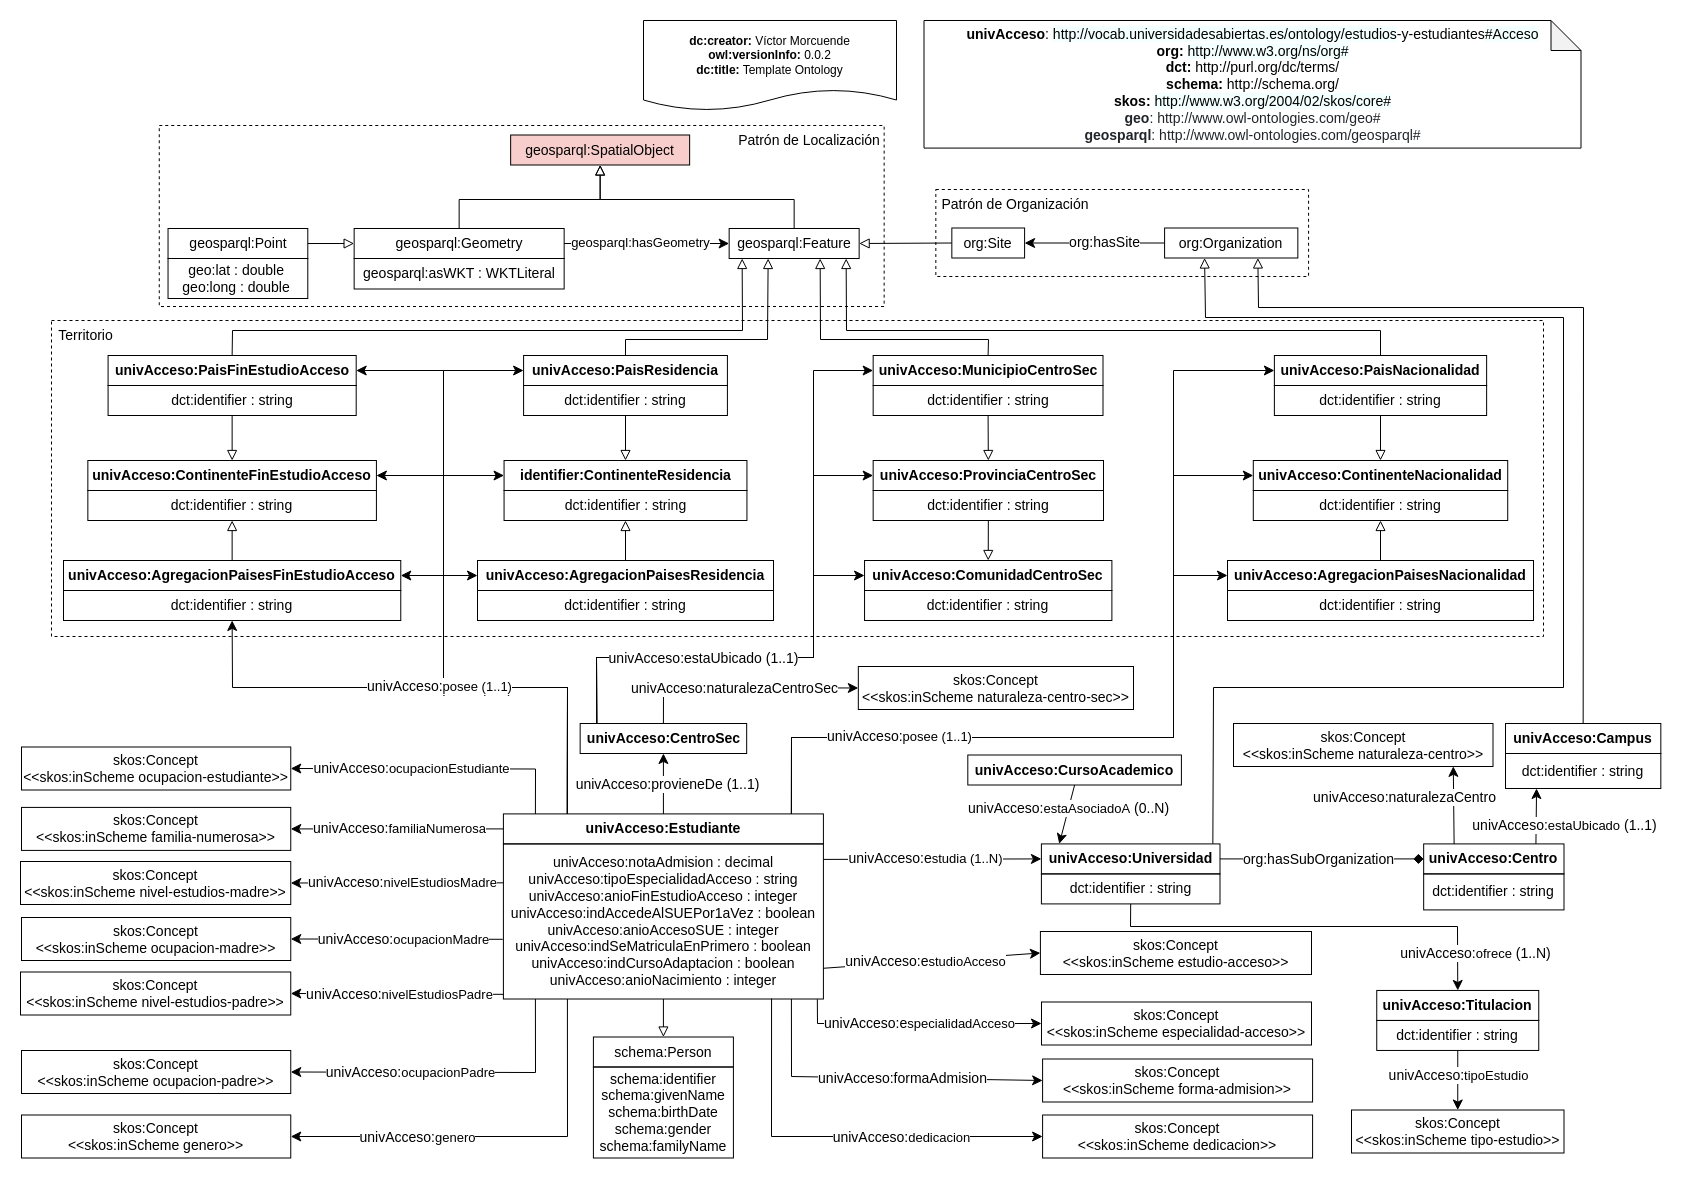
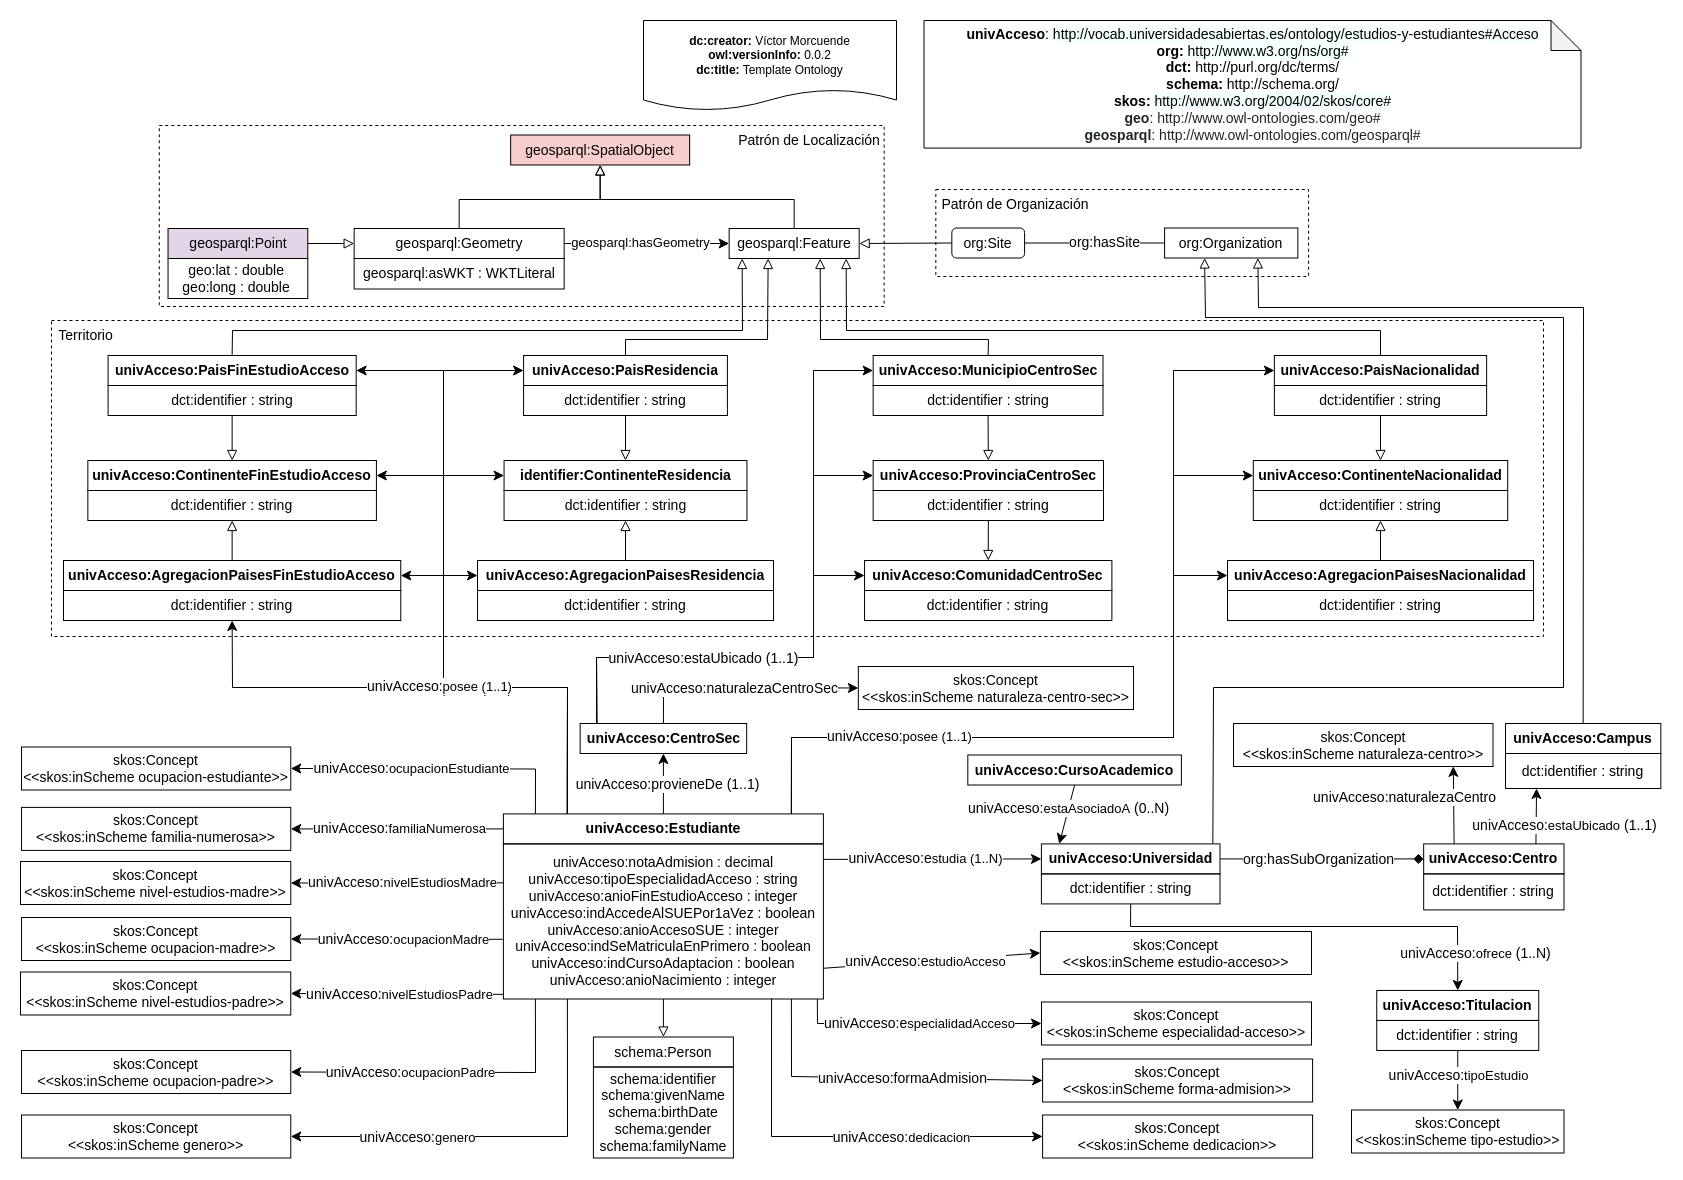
- <mxCell id="114" value="org:Site" style="rounded=0;whiteSpace=wrap;html=1;snapToPoint=1;points=[[0.1,0],[0.2,0],[0.3,0],[0.4,0],[0.5,0],[0.6,0],[0.7,0],[0.8,0],[0.9,0],[0,0.1],[0,0.3],[0,0.5],[0,0.7],[0,0.9],[0.1,1],[0.2,1],[0.3,1],[0.4,1],[0.5,1],[0.6,1],[0.7,1],[0.8,1],[0.9,1],[1,0.1],[1,0.3],[1,0.5],[1,0.7],[1,0.9]];fontFamily=Helvetica;fontSize=14;fillColor=none;" parent="1" vertex="1"><mxGeometry x="951.34" y="227.5" width="72.75" height="30" as="geometry" /></mxCell>
+ <mxCell id="114" value="org:Site" style="whiteSpace=wrap;html=1;snapToPoint=1;points=[[0.1,0],[0.2,0],[0.3,0],[0.4,0],[0.5,0],[0.6,0],[0.7,0],[0.8,0],[0.9,0],[0,0.1],[0,0.3],[0,0.5],[0,0.7],[0,0.9],[0.1,1],[0.2,1],[0.3,1],[0.4,1],[0.5,1],[0.6,1],[0.7,1],[0.8,1],[0.9,1],[1,0.1],[1,0.3],[1,0.5],[1,0.7],[1,0.9]];fontFamily=Helvetica;fontSize=14;fillColor=none;rounded=1;" parent="1" vertex="1"><mxGeometry x="951.34" y="227.5" width="72.75" height="30" as="geometry" /></mxCell>
- <mxCell id="116" value="" style="endArrow=classic;html=1;exitX=0;exitY=0.5;exitDx=0;exitDy=0;entryX=1;entryY=0.5;entryDx=0;entryDy=0;endSize=8;arcSize=0;rounded=0;fontFamily=Helvetica;fontSize=14;" parent="1" source="115" target="114" edge="1"><mxGeometry width="50" height="50" relative="1" as="geometry"><mxPoint x="1028.84" y="430.5" as="sourcePoint" /><mxPoint x="1028.84" y="500.5" as="targetPoint" /></mxGeometry></mxCell>
+ <mxCell id="116" value="" style="endArrow=none;html=1;exitX=0;exitY=0.5;exitDx=0;exitDy=0;entryX=1;entryY=0.5;entryDx=0;entryDy=0;endSize=8;arcSize=0;rounded=0;fontFamily=Helvetica;fontSize=14;" parent="1" source="115" target="114" edge="1"><mxGeometry width="50" height="50" relative="1" as="geometry"><mxPoint x="1028.84" y="430.5" as="sourcePoint" /><mxPoint x="1028.84" y="500.5" as="targetPoint" /></mxGeometry></mxCell>
- <mxCell id="123" value="&lt;font style=&quot;font-size: 14px&quot;&gt;geosparql:Point&lt;/font&gt;" style="rounded=0;whiteSpace=wrap;html=1;snapToPoint=1;points=[[0.1,0],[0.2,0],[0.3,0],[0.4,0],[0.5,0],[0.6,0],[0.7,0],[0.8,0],[0.9,0],[0,0.1],[0,0.3],[0,0.5],[0,0.7],[0,0.9],[0.1,1],[0.2,1],[0.3,1],[0.4,1],[0.5,1],[0.6,1],[0.7,1],[0.8,1],[0.9,1],[1,0.1],[1,0.3],[1,0.5],[1,0.7],[1,0.9]];" parent="1" vertex="1"><mxGeometry x="167.54" y="228" width="139.75" height="30" as="geometry" /></mxCell>
+ <mxCell id="123" value="&lt;font style=&quot;font-size: 14px&quot;&gt;geosparql:Point&lt;/font&gt;" style="rounded=0;whiteSpace=wrap;html=1;snapToPoint=1;points=[[0.1,0],[0.2,0],[0.3,0],[0.4,0],[0.5,0],[0.6,0],[0.7,0],[0.8,0],[0.9,0],[0,0.1],[0,0.3],[0,0.5],[0,0.7],[0,0.9],[0.1,1],[0.2,1],[0.3,1],[0.4,1],[0.5,1],[0.6,1],[0.7,1],[0.8,1],[0.9,1],[1,0.1],[1,0.3],[1,0.5],[1,0.7],[1,0.9]];fillColor=#e1d5e7;" parent="1" vertex="1"><mxGeometry x="167.54" y="228" width="139.75" height="30" as="geometry" /></mxCell>
